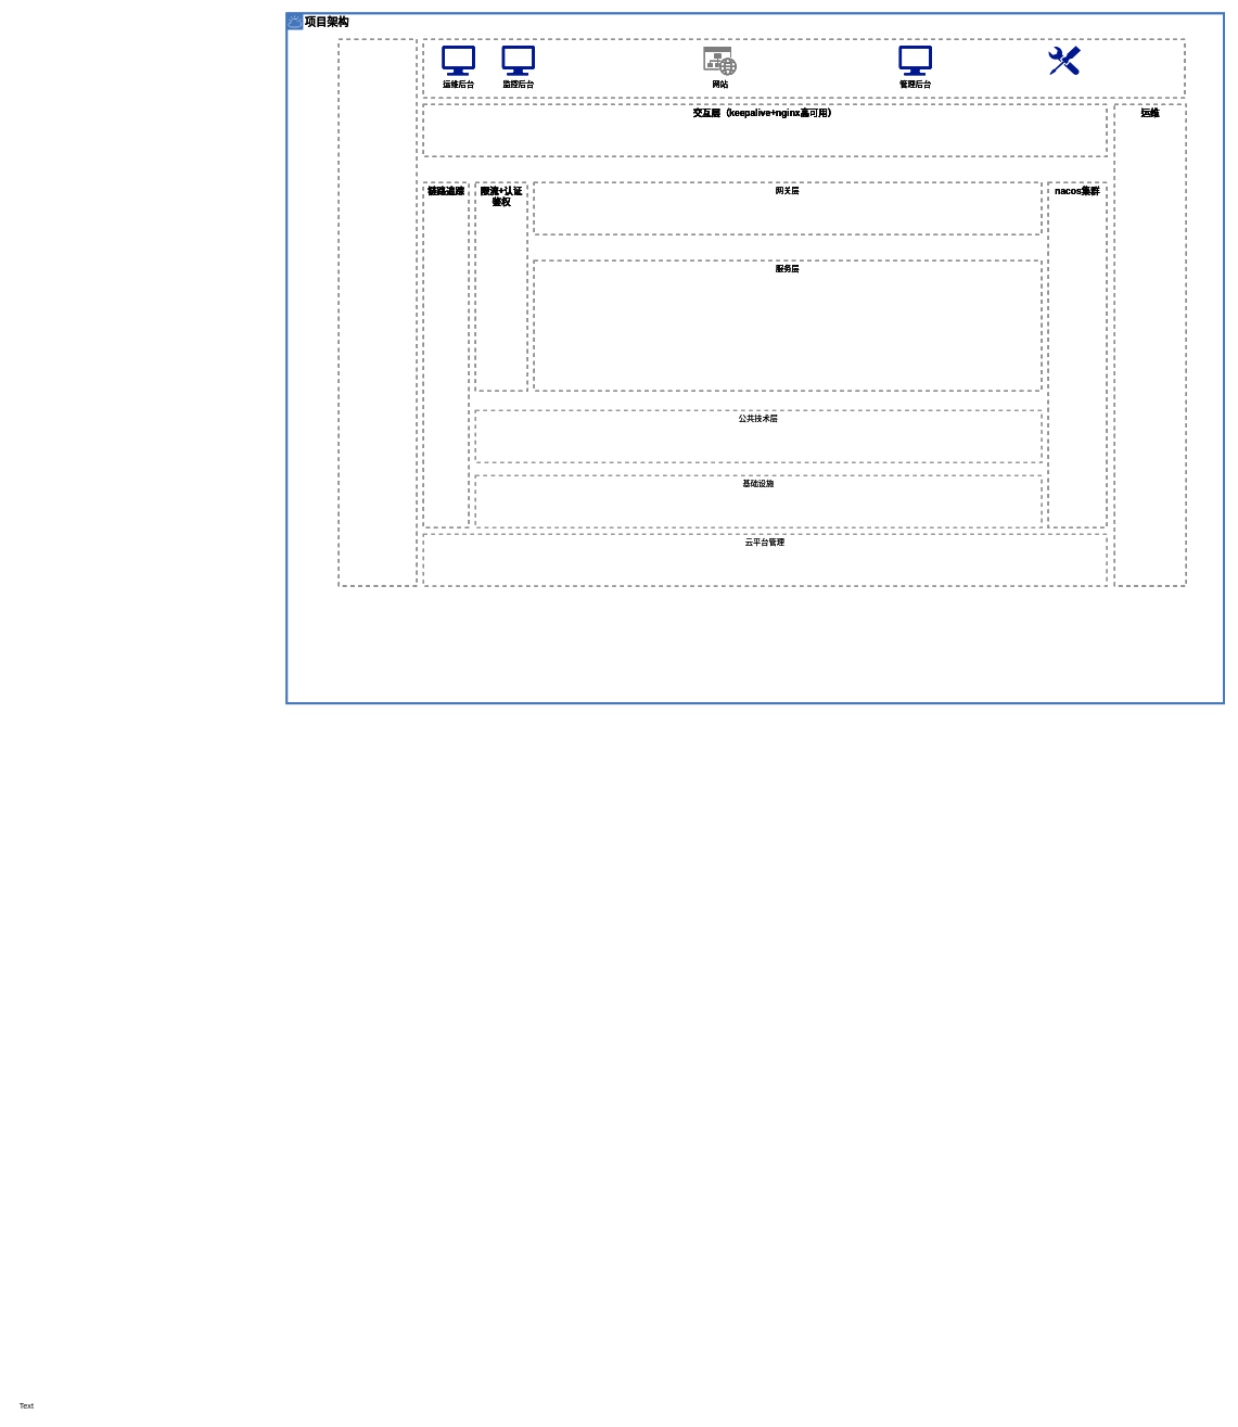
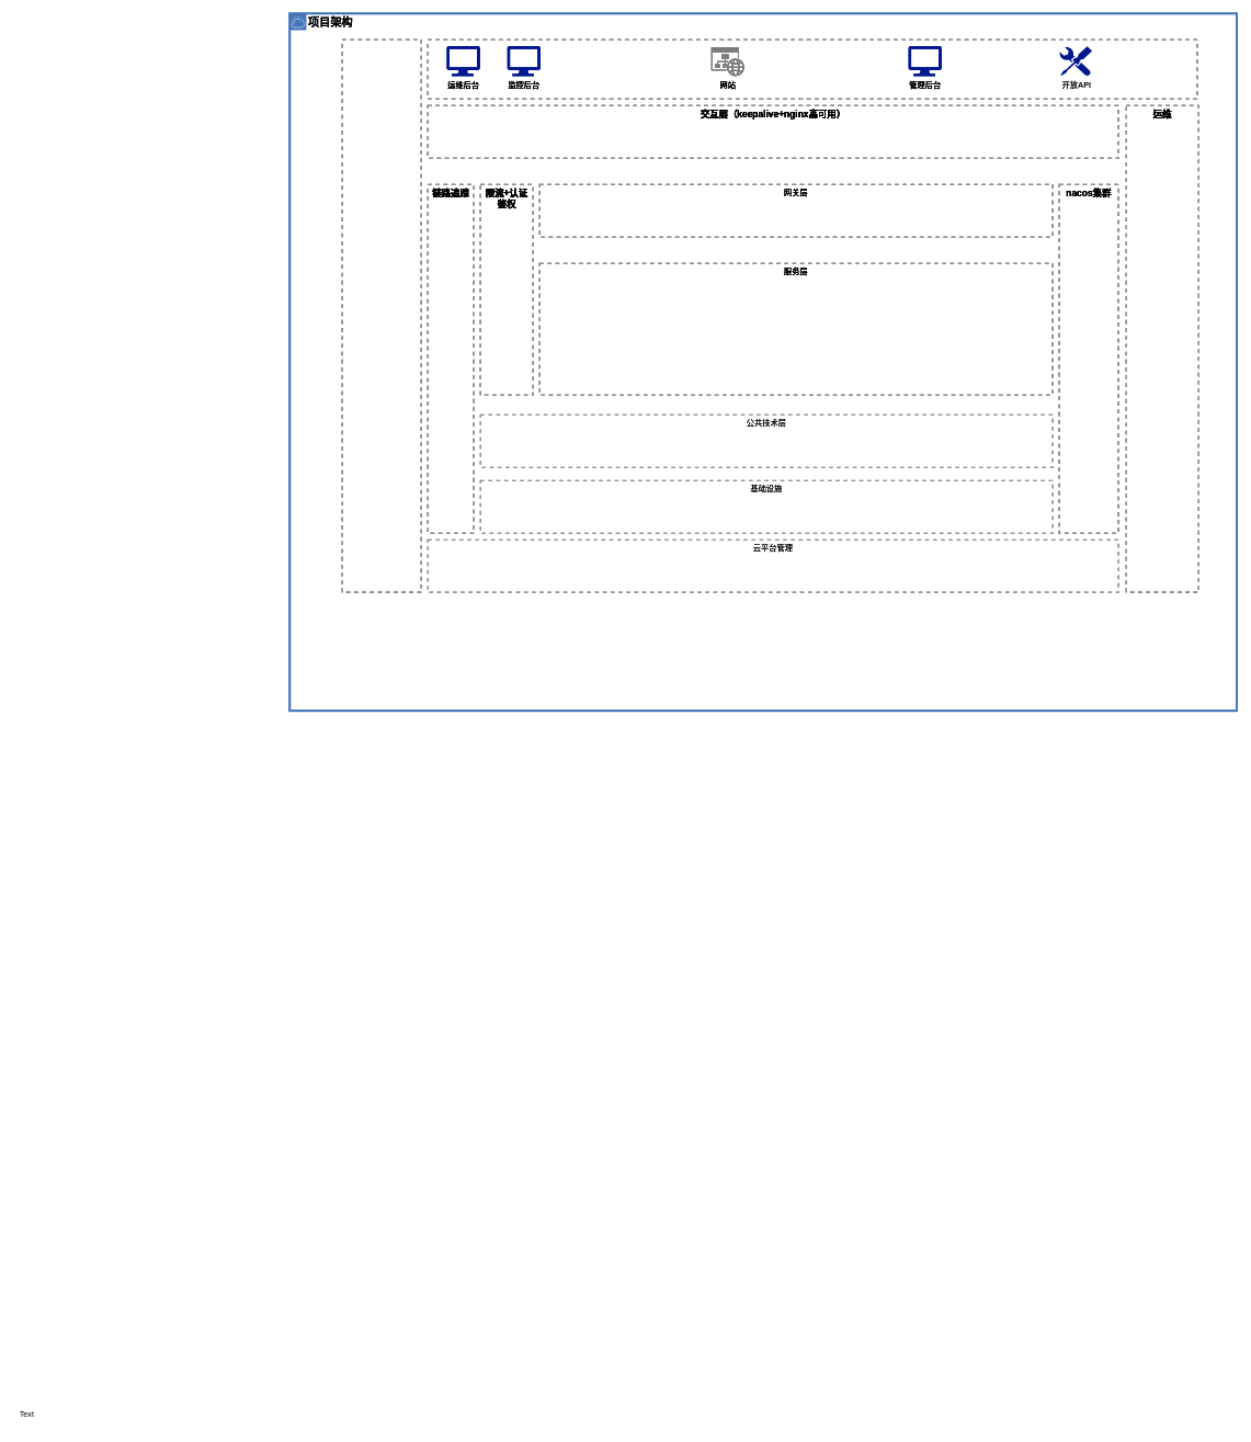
+ <mxCell id="94" value="&lt;b&gt;开放API&lt;/b&gt;" style="text;html=1;align=center;verticalAlign=middle;resizable=0;points=[];autosize=1;strokeColor=none;fillColor=none;" vertex="1" parent="93"><mxGeometry x="31" y="55" width="70" height="30" as="geometry" /></mxCell>
- <mxCell id="97" value="Text" style="text;html=1;align=center;verticalAlign=middle;resizable=0;points=[];autosize=1;strokeColor=none;fillColor=none;" vertex="1" parent="1"><mxGeometry x="20" y="2150" width="40" height="20" as="geometry" /></mxCell>
+ <mxCell id="97" value="Text" style="text;html=1;align=center;verticalAlign=middle;resizable=0;points=[];autosize=1;strokeColor=none;fillColor=none;" vertex="1" parent="1"><mxGeometry x="20" y="2140" width="40" height="20" as="geometry" /></mxCell>
